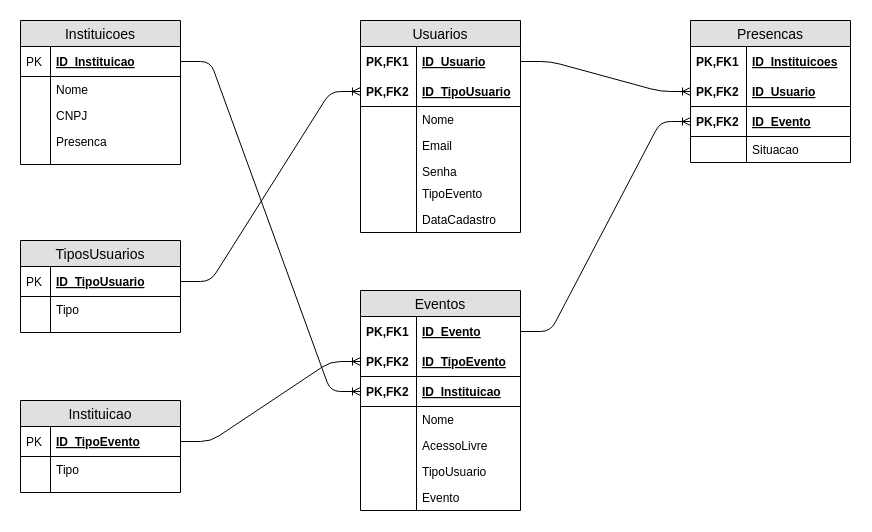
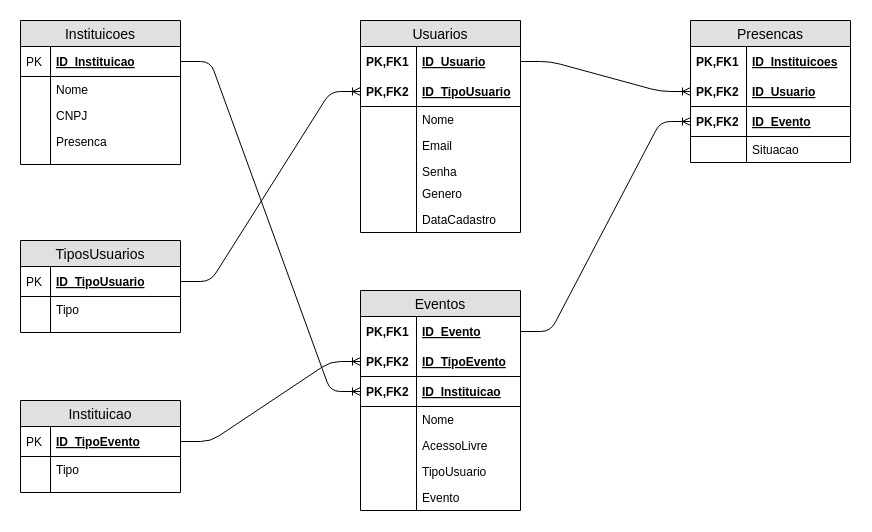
- <mxCell id="47" value="TipoEvento" style="shape=partialRectangle;top=0;left=0;right=0;bottom=0;align=left;verticalAlign=top;fillColor=none;spacingLeft=60;spacingRight=4;overflow=hidden;rotatable=0;points=[[0,0.5],[1,0.5]];portConstraint=eastwest;dropTarget=0;fontSize=12;" vertex="1" parent="36"><mxGeometry y="160" width="160" height="26" as="geometry" /></mxCell>
+ <mxCell id="47" value="Genero" style="shape=partialRectangle;top=0;left=0;right=0;bottom=0;align=left;verticalAlign=top;fillColor=none;spacingLeft=60;spacingRight=4;overflow=hidden;rotatable=0;points=[[0,0.5],[1,0.5]];portConstraint=eastwest;dropTarget=0;fontSize=12;" vertex="1" parent="36"><mxGeometry y="160" width="160" height="26" as="geometry" /></mxCell>
